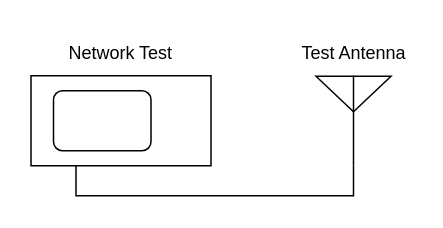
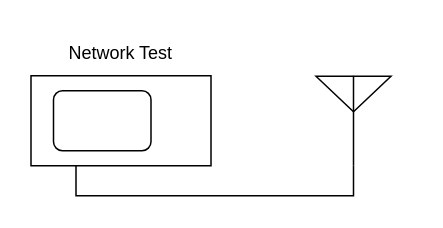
- <mxCell id="7" value="Test Antenna" style="text;html=1;align=center;verticalAlign=middle;whiteSpace=wrap;rounded=0;" vertex="1" parent="1"><mxGeometry x="197.5" y="20" width="75" height="30" as="geometry" /></mxCell>
